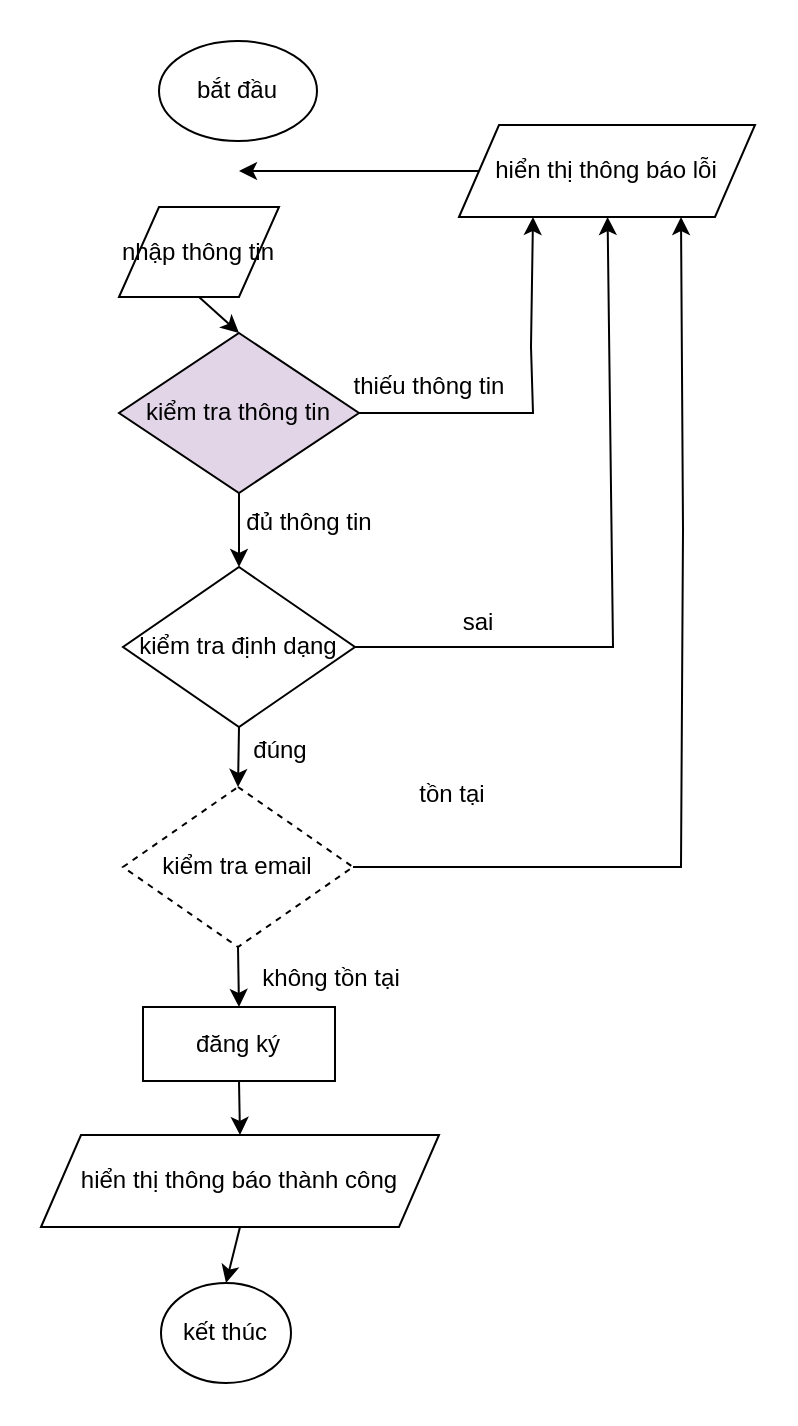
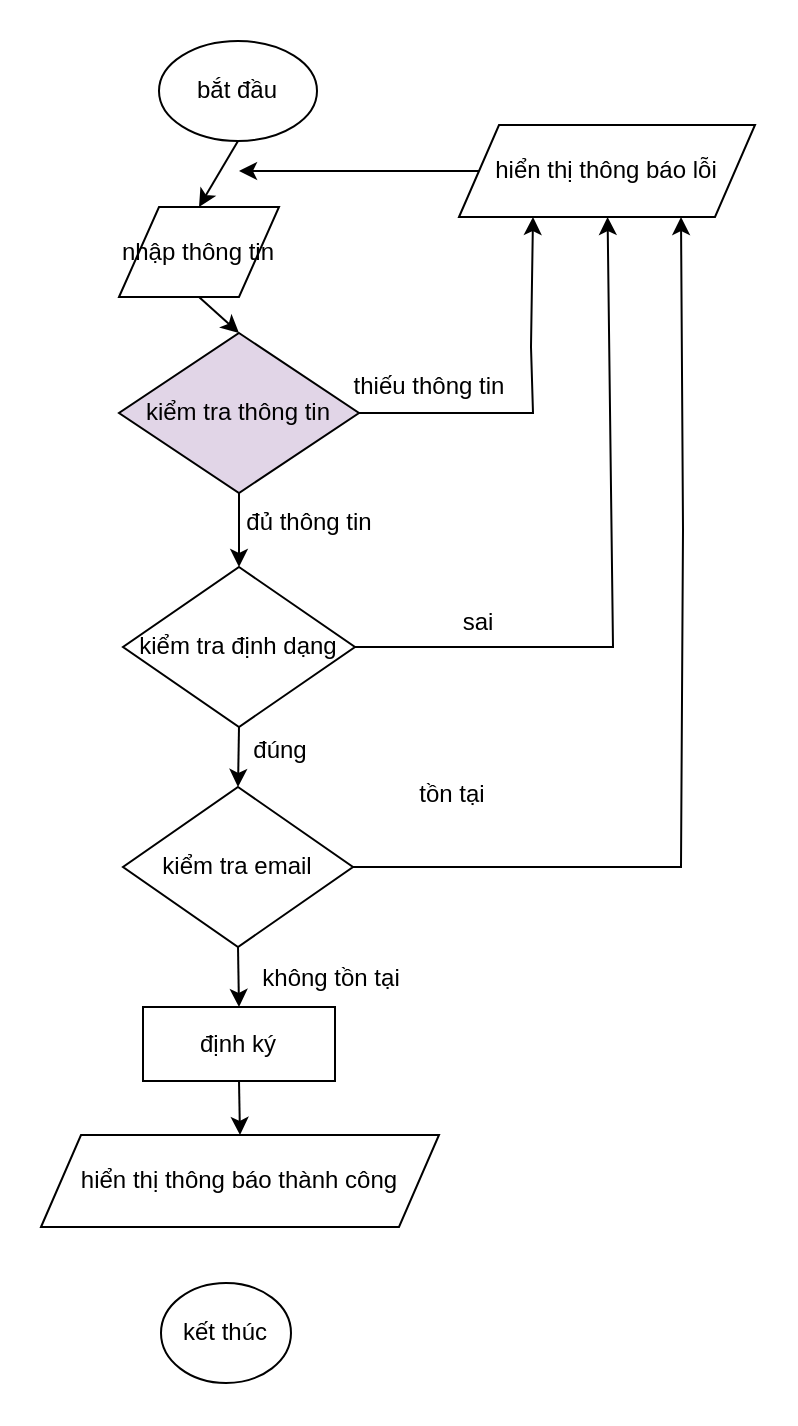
+ <mxCell id="22" value="" style="endArrow=classic;html=1;rounded=0;exitX=0.5;exitY=1;exitDx=0;exitDy=0;entryX=0.5;entryY=0;entryDx=0;entryDy=0;" parent="1" source="2" target="20" edge="1"><mxGeometry width="50" height="50" relative="1" as="geometry"><mxPoint x="172" y="308" as="sourcePoint" /><mxPoint x="222" y="258" as="targetPoint" /></mxGeometry></mxCell>
- <mxCell id="13" value="kiểm tra email" style="rhombus;whiteSpace=wrap;html=1;dashed=1;" parent="1" vertex="1"><mxGeometry x="61" y="393" width="115" height="80" as="geometry" /></mxCell>
+ <mxCell id="13" value="kiểm tra email" style="rhombus;whiteSpace=wrap;html=1;" parent="1" vertex="1"><mxGeometry x="61" y="393" width="115" height="80" as="geometry" /></mxCell>
- <mxCell id="5" value="đăng ký" style="rounded=0;whiteSpace=wrap;html=1;" parent="1" vertex="1"><mxGeometry x="71" y="503" width="96" height="37" as="geometry" /></mxCell>
+ <mxCell id="5" value="định ký" style="rounded=0;whiteSpace=wrap;html=1;" parent="1" vertex="1"><mxGeometry x="71" y="503" width="96" height="37" as="geometry" /></mxCell>
- <mxCell id="28" value="" style="endArrow=classic;html=1;rounded=0;exitX=0.5;exitY=1;exitDx=0;exitDy=0;entryX=0.5;entryY=0;entryDx=0;entryDy=0;" parent="1" source="26" target="19" edge="1"><mxGeometry width="50" height="50" relative="1" as="geometry"><mxPoint x="146" y="796" as="sourcePoint" /><mxPoint x="196" y="746" as="targetPoint" /></mxGeometry></mxCell>
